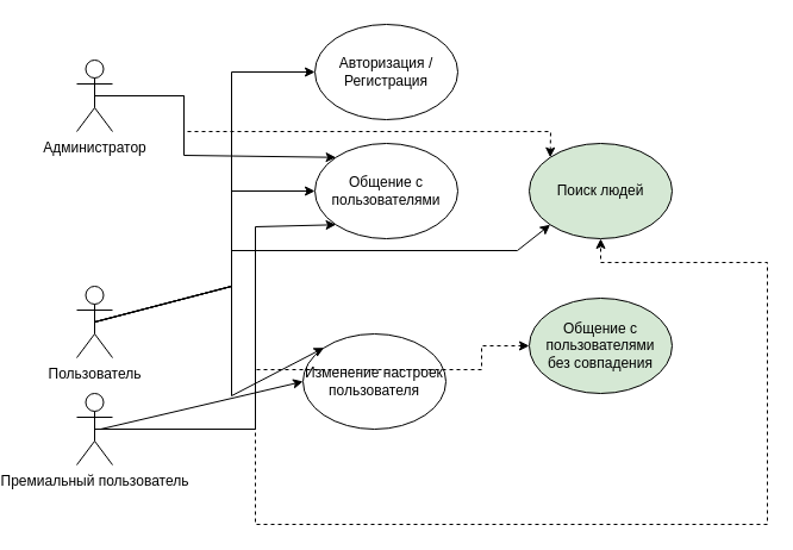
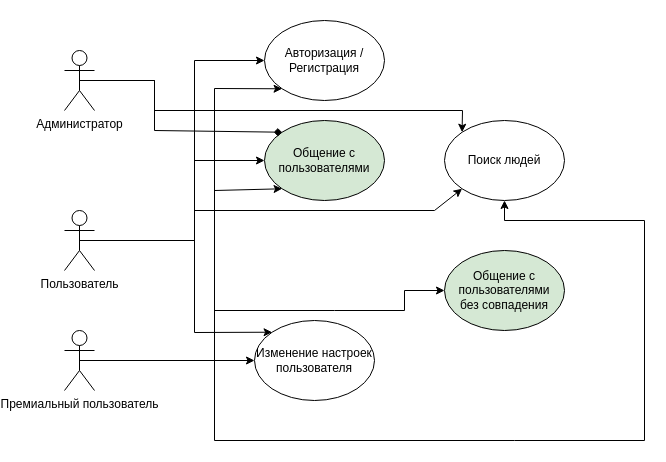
+ <mxCell id="19" value="" style="endArrow=classic;html=1;rounded=0;exitX=0.5;exitY=0.5;exitDx=0;exitDy=0;exitPerimeter=0;entryX=0;entryY=1;entryDx=0;entryDy=0;" edge="1" parent="1" source="5" target="6"><mxGeometry width="50" height="50" relative="1" as="geometry"><mxPoint x="490" y="290" as="sourcePoint" /><mxPoint x="540" y="240" as="targetPoint" /><Array as="points"><mxPoint x="170" y="360" /><mxPoint x="170" y="88" /></Array></mxGeometry></mxCell>
- <mxCell id="13" value="" style="endArrow=classic;html=1;rounded=0;exitX=0.5;exitY=0.5;exitDx=0;exitDy=0;exitPerimeter=0;entryX=0;entryY=0;entryDx=0;entryDy=0;dashed=1;" edge="1" parent="1" source="3" target="8"><mxGeometry width="50" height="50" relative="1" as="geometry"><mxPoint x="490" y="290" as="sourcePoint" /><mxPoint x="540" y="240" as="targetPoint" /><Array as="points"><mxPoint x="110" y="80" /><mxPoint x="110" y="110" /><mxPoint x="418" y="110" /></Array></mxGeometry></mxCell>
+ <mxCell id="13" value="" style="endArrow=classic;html=1;rounded=0;exitX=0.5;exitY=0.5;exitDx=0;exitDy=0;exitPerimeter=0;entryX=0;entryY=0;entryDx=0;entryDy=0;" edge="1" parent="1" source="3" target="8"><mxGeometry width="50" height="50" relative="1" as="geometry"><mxPoint x="490" y="290" as="sourcePoint" /><mxPoint x="540" y="240" as="targetPoint" /><Array as="points"><mxPoint x="110" y="80" /><mxPoint x="110" y="110" /><mxPoint x="418" y="110" /></Array></mxGeometry></mxCell>
- <mxCell id="12" value="" style="endArrow=classic;html=1;rounded=0;exitX=0.5;exitY=0.5;exitDx=0;exitDy=0;exitPerimeter=0;entryX=0;entryY=0;entryDx=0;entryDy=0;" edge="1" parent="1" source="3" target="2"><mxGeometry width="50" height="50" relative="1" as="geometry"><mxPoint x="490" y="290" as="sourcePoint" /><mxPoint x="540" y="240" as="targetPoint" /><Array as="points"><mxPoint x="110" y="80" /><mxPoint x="110" y="130" /></Array></mxGeometry></mxCell>
+ <mxCell id="12" value="" style="endArrow=diamond;html=1;rounded=0;exitX=0.5;exitY=0.5;exitDx=0;exitDy=0;exitPerimeter=0;entryX=0;entryY=0;entryDx=0;entryDy=0;" edge="1" parent="1" source="3" target="2"><mxGeometry width="50" height="50" relative="1" as="geometry"><mxPoint x="490" y="290" as="sourcePoint" /><mxPoint x="540" y="240" as="targetPoint" /><Array as="points"><mxPoint x="110" y="80" /><mxPoint x="110" y="130" /></Array></mxGeometry></mxCell>
- <mxCell id="2" value="Общение с пользователями" style="ellipse;whiteSpace=wrap;html=1;" parent="1" vertex="1"><mxGeometry x="220" y="120" width="120" height="80" as="geometry" /></mxCell>
+ <mxCell id="2" value="Общение с пользователями" style="ellipse;whiteSpace=wrap;html=1;fillColor=#d5e8d4;" parent="1" vertex="1"><mxGeometry x="220" y="120" width="120" height="80" as="geometry" /></mxCell>
- <mxCell id="8" value="Поиск людей" style="ellipse;whiteSpace=wrap;html=1;fillColor=#d5e8d4;" parent="1" vertex="1"><mxGeometry x="400" y="120" width="120" height="80" as="geometry" /></mxCell>
+ <mxCell id="8" value="Поиск людей" style="ellipse;whiteSpace=wrap;html=1;" parent="1" vertex="1"><mxGeometry x="400" y="120" width="120" height="80" as="geometry" /></mxCell>
- <mxCell id="4" value="Пользователь" style="shape=umlActor;verticalLabelPosition=bottom;verticalAlign=top;html=1;outlineConnect=0;" parent="1" vertex="1"><mxGeometry x="20" y="240" width="30" height="60" as="geometry" /></mxCell>
+ <mxCell id="4" value="Пользователь" style="shape=umlActor;verticalLabelPosition=bottom;verticalAlign=top;html=1;outlineConnect=0;" parent="1" vertex="1"><mxGeometry x="20" y="210" width="30" height="60" as="geometry" /></mxCell>
- <mxCell id="16" value="" style="endArrow=classic;html=1;rounded=0;exitX=0.5;exitY=0.5;exitDx=0;exitDy=0;exitPerimeter=0;entryX=0;entryY=0.5;entryDx=0;entryDy=0;dashed=1;" edge="1" parent="1" source="5" target="9"><mxGeometry width="50" height="50" relative="1" as="geometry"><mxPoint x="490" y="290" as="sourcePoint" /><mxPoint x="540" y="240" as="targetPoint" /><Array as="points"><mxPoint x="170" y="360" /><mxPoint x="170" y="310" /><mxPoint x="290" y="310" /><mxPoint x="360" y="310" /><mxPoint x="360" y="290" /></Array></mxGeometry></mxCell>
+ <mxCell id="16" value="" style="endArrow=classic;html=1;rounded=0;exitX=0.5;exitY=0.5;exitDx=0;exitDy=0;exitPerimeter=0;entryX=0;entryY=0.5;entryDx=0;entryDy=0;" edge="1" parent="1" source="5" target="9"><mxGeometry width="50" height="50" relative="1" as="geometry"><mxPoint x="490" y="290" as="sourcePoint" /><mxPoint x="540" y="240" as="targetPoint" /><Array as="points"><mxPoint x="170" y="360" /><mxPoint x="170" y="310" /><mxPoint x="290" y="310" /><mxPoint x="360" y="310" /><mxPoint x="360" y="290" /></Array></mxGeometry></mxCell>
- <mxCell id="7" value="Изменение настроек пользователя" style="ellipse;whiteSpace=wrap;html=1;" parent="1" vertex="1"><mxGeometry x="210" y="280" width="120" height="80" as="geometry" /></mxCell>
+ <mxCell id="7" value="Изменение настроек пользователя" style="ellipse;whiteSpace=wrap;html=1;" parent="1" vertex="1"><mxGeometry x="210" y="320" width="120" height="80" as="geometry" /></mxCell>
- <mxCell id="18" value="" style="endArrow=classic;html=1;rounded=0;exitX=0.5;exitY=0.5;exitDx=0;exitDy=0;exitPerimeter=0;entryX=0.5;entryY=1;entryDx=0;entryDy=0;dashed=1;" edge="1" parent="1" source="5" target="8"><mxGeometry width="50" height="50" relative="1" as="geometry"><mxPoint x="490" y="290" as="sourcePoint" /><mxPoint x="540" y="240" as="targetPoint" /><Array as="points"><mxPoint x="170" y="360" /><mxPoint x="170" y="440" /><mxPoint x="470" y="440" /><mxPoint x="600" y="440" /><mxPoint x="600" y="220" /><mxPoint x="460" y="220" /></Array></mxGeometry></mxCell>
+ <mxCell id="18" value="" style="endArrow=classic;html=1;rounded=0;exitX=0.5;exitY=0.5;exitDx=0;exitDy=0;exitPerimeter=0;entryX=0.5;entryY=1;entryDx=0;entryDy=0;" edge="1" parent="1" source="5" target="8"><mxGeometry width="50" height="50" relative="1" as="geometry"><mxPoint x="490" y="290" as="sourcePoint" /><mxPoint x="540" y="240" as="targetPoint" /><Array as="points"><mxPoint x="170" y="360" /><mxPoint x="170" y="440" /><mxPoint x="470" y="440" /><mxPoint x="600" y="440" /><mxPoint x="600" y="220" /><mxPoint x="460" y="220" /></Array></mxGeometry></mxCell>
